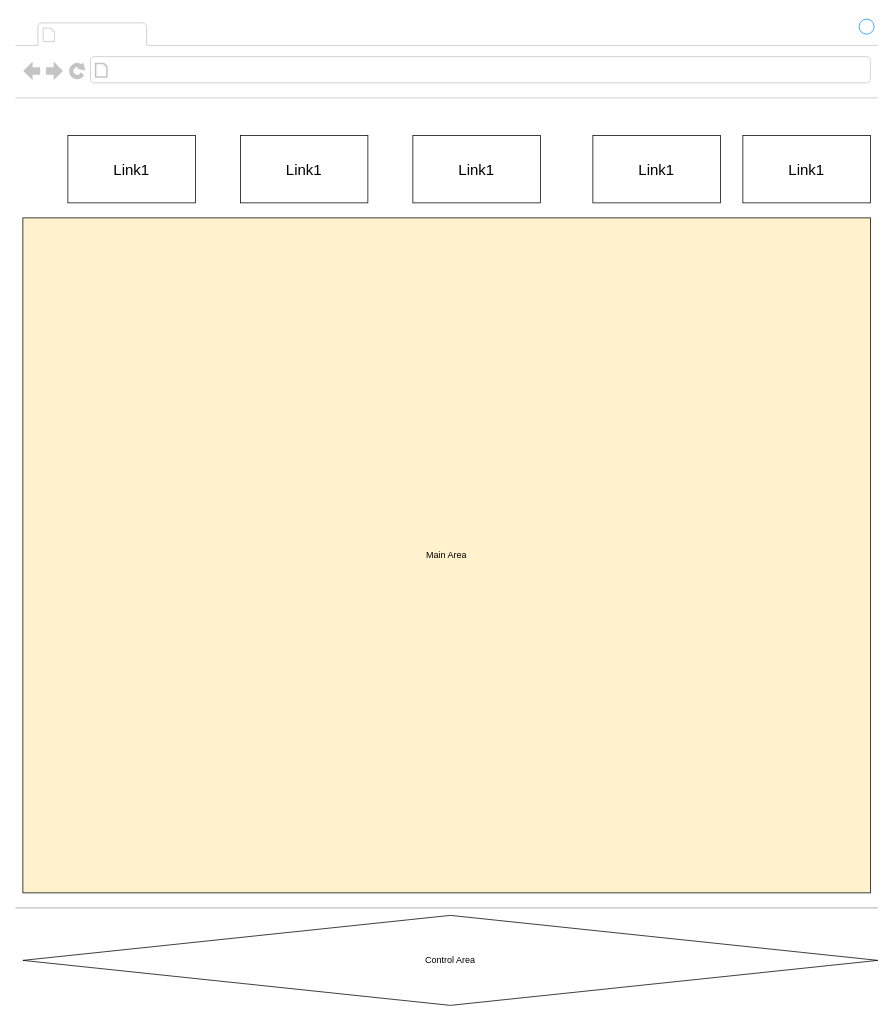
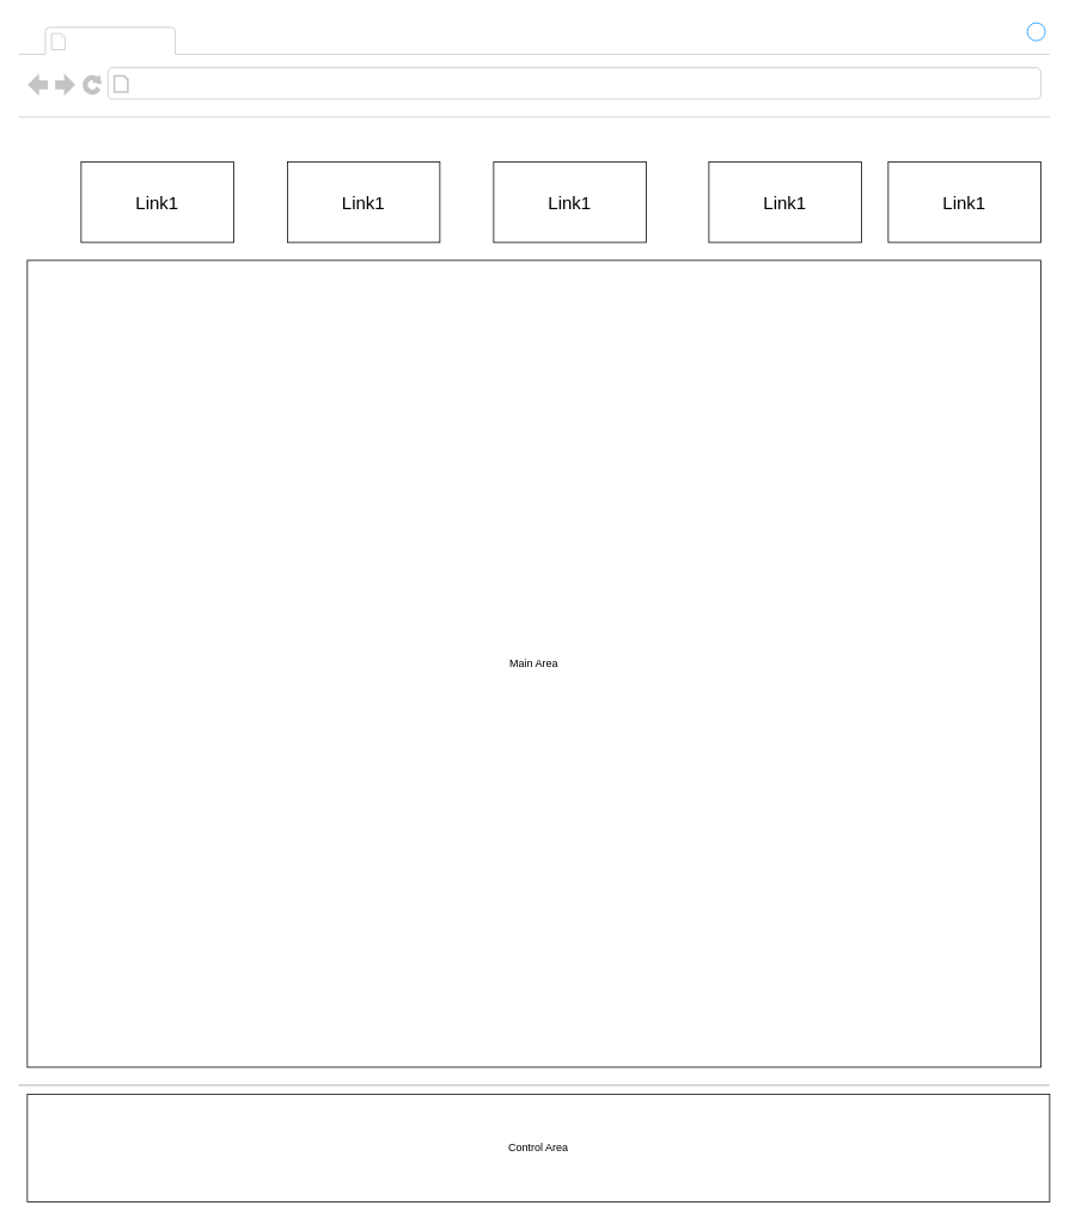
- <mxCell id="10" value="Main Area" style="rounded=0;whiteSpace=wrap;html=1;fillColor=#fff2cc;" vertex="1" parent="1"><mxGeometry x="30" y="290" width="1130" height="900" as="geometry" /></mxCell>
+ <mxCell id="10" value="Main Area" style="rounded=0;whiteSpace=wrap;html=1;" vertex="1" parent="1"><mxGeometry x="30" y="290" width="1130" height="900" as="geometry" /></mxCell>
- <mxCell id="9" value="Control Area" style="rhombus;whiteSpace=wrap;html=1;" vertex="1" parent="2"><mxGeometry x="10" y="1200" width="1140" height="120" as="geometry" /></mxCell>
+ <mxCell id="9" value="Control Area" style="rounded=0;whiteSpace=wrap;html=1;" vertex="1" parent="2"><mxGeometry x="10" y="1200" width="1140" height="120" as="geometry" /></mxCell>
